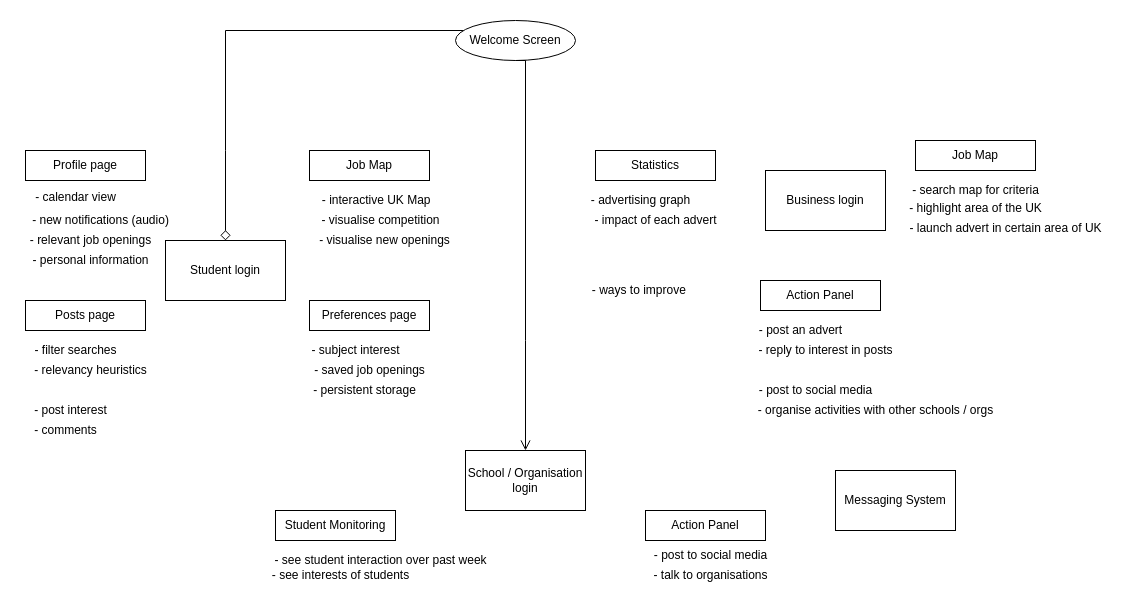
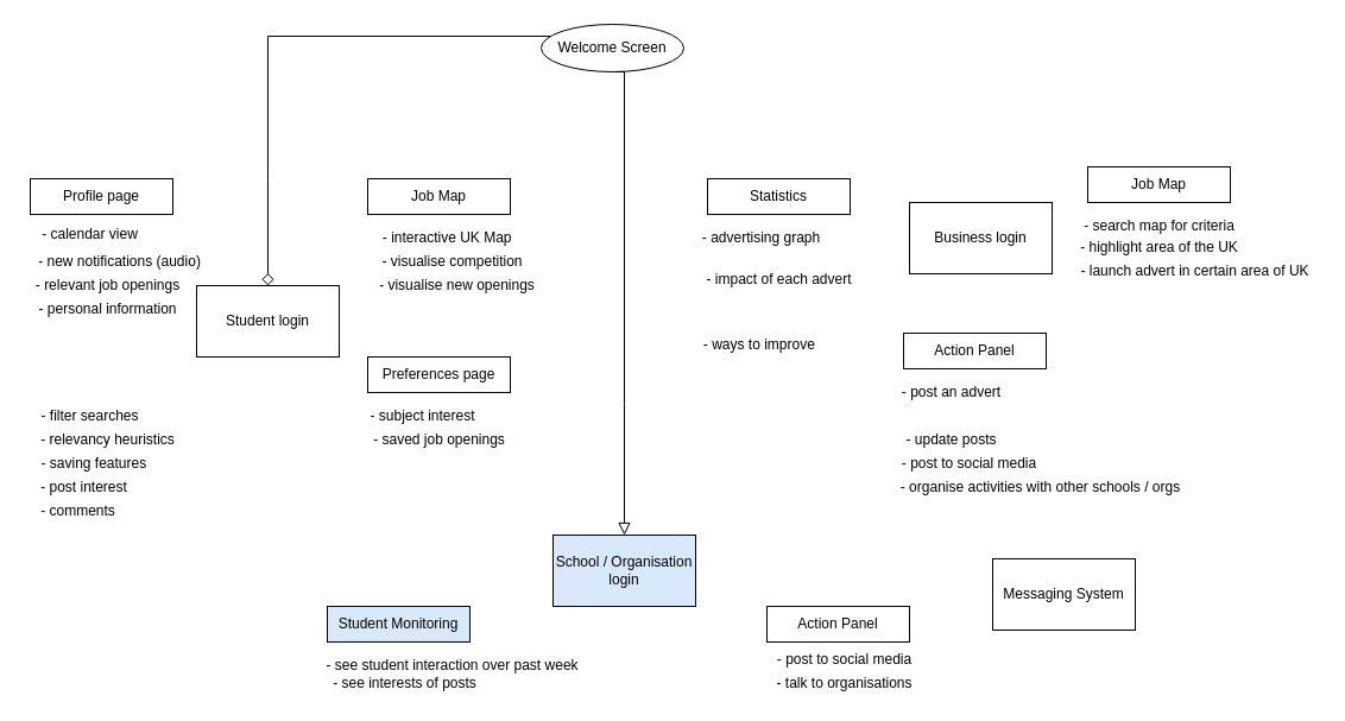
- <mxCell id="33" value="- impact of each advert" style="text;html=1;resizable=0;autosize=1;align=center;verticalAlign=middle;points=[];fillColor=none;strokeColor=none;rounded=0;" vertex="1" parent="1"><mxGeometry x="585" y="210" width="140" height="20" as="geometry" /></mxCell>
+ <mxCell id="33" value="- impact of each advert" style="text;html=1;resizable=0;autosize=1;align=center;verticalAlign=middle;points=[];fillColor=none;strokeColor=none;rounded=0;" vertex="1" parent="1"><mxGeometry x="585" y="225" width="140" height="20" as="geometry" /></mxCell>
- <mxCell id="9" value="Posts page" style="whiteSpace=wrap;html=1;" vertex="1" parent="1"><mxGeometry x="25" y="300" width="120" height="30" as="geometry" /></mxCell>
- <mxCell id="37" value="- reply to interest in posts" style="text;html=1;resizable=0;autosize=1;align=center;verticalAlign=middle;points=[];fillColor=none;strokeColor=none;rounded=0;" vertex="1" parent="1"><mxGeometry x="750" y="340" width="150" height="20" as="geometry" /></mxCell>
+ <mxCell id="38" value="- update posts" style="text;html=1;resizable=0;autosize=1;align=center;verticalAlign=middle;points=[];fillColor=none;strokeColor=none;rounded=0;" vertex="1" parent="1"><mxGeometry x="755" y="360" width="90" height="20" as="geometry" /></mxCell>
+ <mxCell id="17" value="- saving features&amp;nbsp;" style="text;html=1;resizable=0;autosize=1;align=center;verticalAlign=middle;points=[];fillColor=none;strokeColor=none;rounded=0;" vertex="1" parent="1"><mxGeometry x="25" y="380" width="110" height="20" as="geometry" /></mxCell>
- <mxCell id="23" value="- persistent storage" style="text;html=1;resizable=0;autosize=1;align=center;verticalAlign=middle;points=[];fillColor=none;strokeColor=none;rounded=0;" vertex="1" parent="1"><mxGeometry x="304" y="380" width="120" height="20" as="geometry" /></mxCell>
- <mxCell id="7" value="" style="rounded=0;html=1;jettySize=auto;orthogonalLoop=1;fontSize=11;endArrow=open;endFill=0;endSize=8;strokeWidth=1;shadow=0;labelBackgroundColor=none;edgeStyle=orthogonalEdgeStyle;exitX=0.5;exitY=1;exitDx=0;exitDy=0;entryX=0.5;entryY=0;entryDx=0;entryDy=0;" edge="1" parent="1" source="3" target="6"><mxGeometry relative="1" as="geometry"><mxPoint x="355" y="40" as="sourcePoint" /><mxPoint x="335" y="260" as="targetPoint" /><Array as="points"><mxPoint x="525" y="60" /><mxPoint x="525" y="340" /></Array></mxGeometry></mxCell>
+ <mxCell id="7" value="" style="rounded=0;html=1;jettySize=auto;orthogonalLoop=1;fontSize=11;endArrow=block;endFill=0;endSize=8;strokeWidth=1;shadow=0;labelBackgroundColor=none;edgeStyle=orthogonalEdgeStyle;exitX=0.5;exitY=1;exitDx=0;exitDy=0;entryX=0.5;entryY=0;entryDx=0;entryDy=0;" edge="1" parent="1" source="3" target="6"><mxGeometry relative="1" as="geometry"><mxPoint x="355" y="40" as="sourcePoint" /><mxPoint x="335" y="260" as="targetPoint" /><Array as="points"><mxPoint x="525" y="60" /><mxPoint x="525" y="340" /></Array></mxGeometry></mxCell>
- <mxCell id="6" value="School / Organisation login" style="whiteSpace=wrap;html=1;" vertex="1" parent="1"><mxGeometry x="465" y="450" width="120" height="60" as="geometry" /></mxCell>
+ <mxCell id="6" value="School / Organisation login" style="whiteSpace=wrap;html=1;fillColor=#dae8fc;" vertex="1" parent="1"><mxGeometry x="465" y="450" width="120" height="60" as="geometry" /></mxCell>
- <mxCell id="42" value="Student Monitoring" style="whiteSpace=wrap;html=1;" vertex="1" parent="1"><mxGeometry x="275" y="510" width="120" height="30" as="geometry" /></mxCell>
+ <mxCell id="42" value="Student Monitoring" style="whiteSpace=wrap;html=1;fillColor=#dae8fc;" vertex="1" parent="1"><mxGeometry x="275" y="510" width="120" height="30" as="geometry" /></mxCell>
- <mxCell id="44" value="- see interests of students" style="text;html=1;resizable=0;autosize=1;align=center;verticalAlign=middle;points=[];fillColor=none;strokeColor=none;rounded=0;" vertex="1" parent="1"><mxGeometry x="265" y="565" width="150" height="20" as="geometry" /></mxCell>
+ <mxCell id="44" value="- see interests of posts" style="text;html=1;resizable=0;autosize=1;align=center;verticalAlign=middle;points=[];fillColor=none;strokeColor=none;rounded=0;" vertex="1" parent="1"><mxGeometry x="265" y="565" width="150" height="20" as="geometry" /></mxCell>
